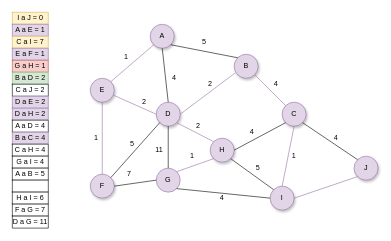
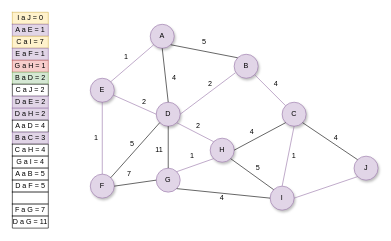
- <mxCell id="89" value="B a C = 4" style="shape=partialRectangle;html=1;whiteSpace=wrap;connectable=0;overflow=hidden;fillColor=none;top=0;left=0;bottom=0;right=0;" parent="88" vertex="1"><mxGeometry width="60" height="20" as="geometry" /></mxCell>
+ <mxCell id="89" value="B a C = 3" style="shape=partialRectangle;html=1;whiteSpace=wrap;connectable=0;overflow=hidden;fillColor=none;top=0;left=0;bottom=0;right=0;" parent="88" vertex="1"><mxGeometry width="60" height="20" as="geometry" /></mxCell>
+ <mxCell id="101" value="D a F = 5" style="shape=partialRectangle;html=1;whiteSpace=wrap;connectable=0;overflow=hidden;fillColor=none;top=0;left=0;bottom=0;right=0;" parent="100" vertex="1"><mxGeometry width="60" height="20" as="geometry" /></mxCell>
- <mxCell id="104" value="H a I = 6" style="shape=partialRectangle;html=1;whiteSpace=wrap;connectable=0;overflow=hidden;fillColor=none;top=0;left=0;bottom=0;right=0;" parent="103" vertex="1"><mxGeometry width="60" height="20" as="geometry" /></mxCell>
